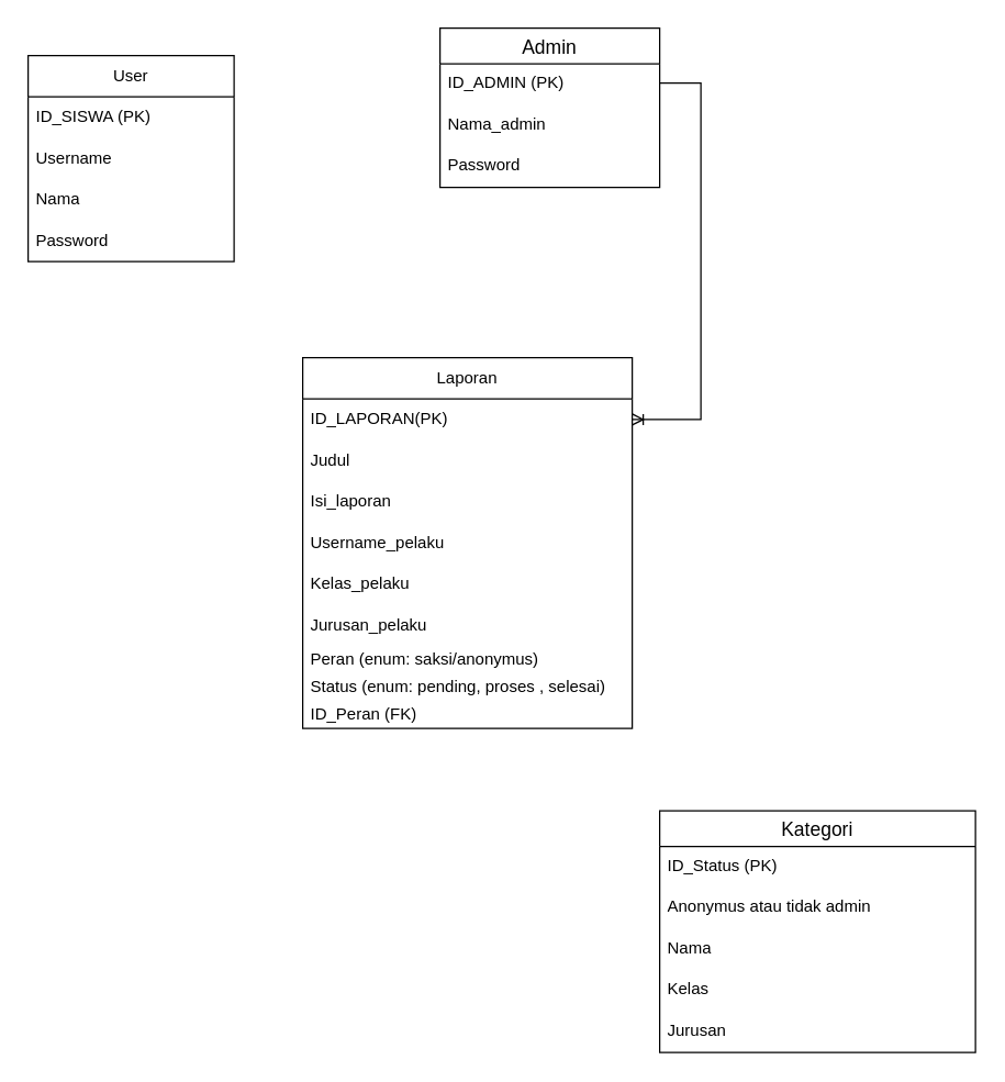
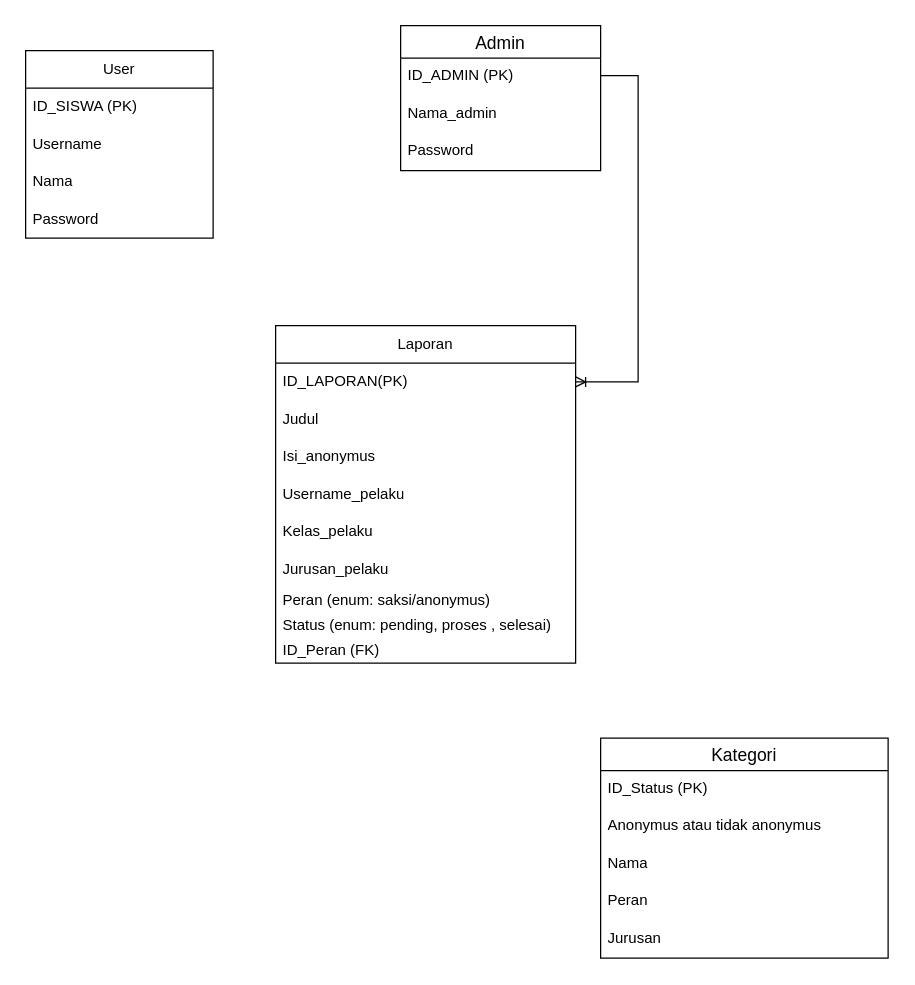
- <mxCell id="10" value="Isi_laporan" style="text;strokeColor=none;fillColor=none;align=left;verticalAlign=middle;spacingLeft=4;spacingRight=4;overflow=hidden;points=[[0,0.5],[1,0.5]];portConstraint=eastwest;rotatable=0;whiteSpace=wrap;html=1;" parent="7" vertex="1"><mxGeometry y="90" width="240" height="30" as="geometry" /></mxCell>
+ <mxCell id="10" value="Isi_anonymus" style="text;strokeColor=none;fillColor=none;align=left;verticalAlign=middle;spacingLeft=4;spacingRight=4;overflow=hidden;points=[[0,0.5],[1,0.5]];portConstraint=eastwest;rotatable=0;whiteSpace=wrap;html=1;" parent="7" vertex="1"><mxGeometry y="90" width="240" height="30" as="geometry" /></mxCell>
- <mxCell id="32" value="Anonymus atau tidak admin" style="text;strokeColor=none;fillColor=none;spacingLeft=4;spacingRight=4;overflow=hidden;rotatable=0;points=[[0,0.5],[1,0.5]];portConstraint=eastwest;fontSize=12;whiteSpace=wrap;html=1;" parent="30" vertex="1"><mxGeometry y="56" width="230" height="30" as="geometry" /></mxCell>
+ <mxCell id="32" value="Anonymus atau tidak anonymus" style="text;strokeColor=none;fillColor=none;spacingLeft=4;spacingRight=4;overflow=hidden;rotatable=0;points=[[0,0.5],[1,0.5]];portConstraint=eastwest;fontSize=12;whiteSpace=wrap;html=1;" parent="30" vertex="1"><mxGeometry y="56" width="230" height="30" as="geometry" /></mxCell>
- <mxCell id="34" value="Kelas" style="text;strokeColor=none;fillColor=none;spacingLeft=4;spacingRight=4;overflow=hidden;rotatable=0;points=[[0,0.5],[1,0.5]];portConstraint=eastwest;fontSize=12;whiteSpace=wrap;html=1;" parent="30" vertex="1"><mxGeometry y="116" width="230" height="30" as="geometry" /></mxCell>
+ <mxCell id="34" value="Peran" style="text;strokeColor=none;fillColor=none;spacingLeft=4;spacingRight=4;overflow=hidden;rotatable=0;points=[[0,0.5],[1,0.5]];portConstraint=eastwest;fontSize=12;whiteSpace=wrap;html=1;" parent="30" vertex="1"><mxGeometry y="116" width="230" height="30" as="geometry" /></mxCell>
